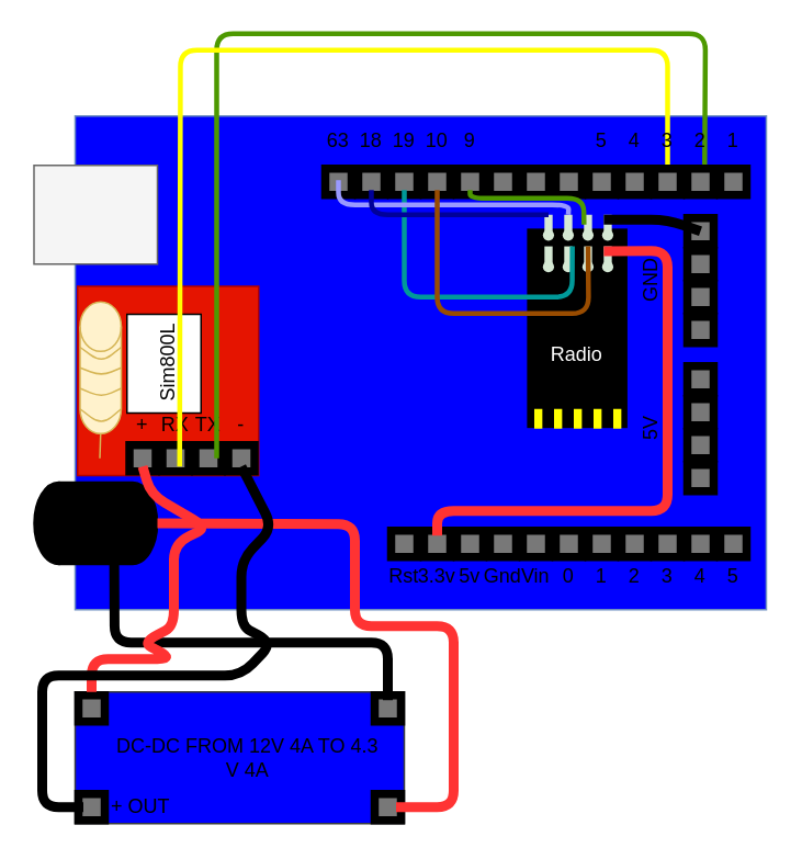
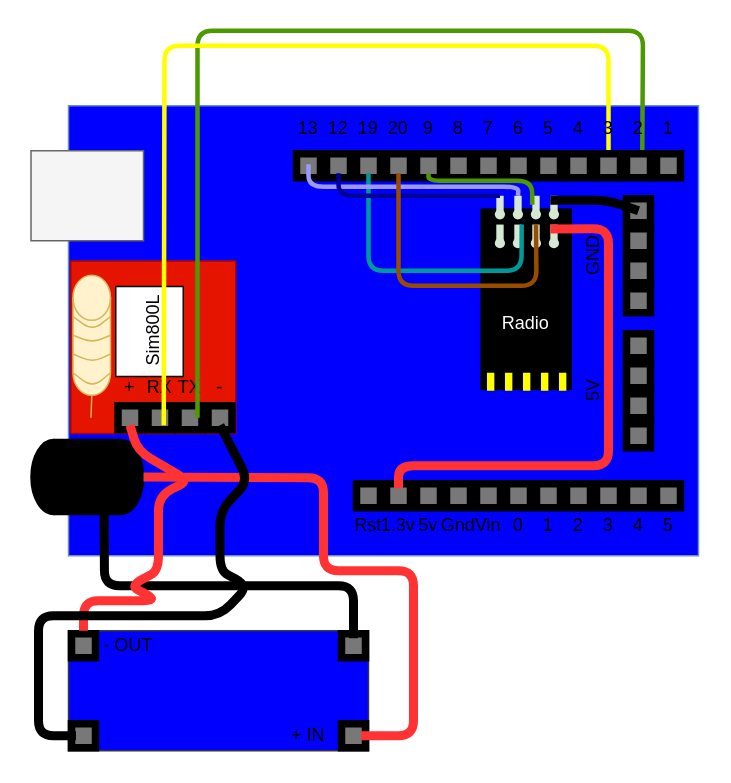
- <mxCell id="154" value="63" style="text;html=1;strokeColor=none;fillColor=none;align=center;verticalAlign=middle;whiteSpace=wrap;rounded=0;" parent="102" vertex="1"><mxGeometry width="20" height="20" as="geometry" /></mxCell>
+ <mxCell id="154" value="13" style="text;html=1;strokeColor=none;fillColor=none;align=center;verticalAlign=middle;whiteSpace=wrap;rounded=0;" parent="102" vertex="1"><mxGeometry width="20" height="20" as="geometry" /></mxCell>
- <mxCell id="153" value="18" style="text;html=1;strokeColor=none;fillColor=none;align=center;verticalAlign=middle;whiteSpace=wrap;rounded=0;" parent="102" vertex="1"><mxGeometry x="20" width="20" height="20" as="geometry" /></mxCell>
+ <mxCell id="153" value="12" style="text;html=1;strokeColor=none;fillColor=none;align=center;verticalAlign=middle;whiteSpace=wrap;rounded=0;" parent="102" vertex="1"><mxGeometry x="20" width="20" height="20" as="geometry" /></mxCell>
- <mxCell id="151" value="10" style="text;html=1;strokeColor=none;fillColor=none;align=center;verticalAlign=middle;whiteSpace=wrap;rounded=0;" parent="102" vertex="1"><mxGeometry x="60" width="20" height="20" as="geometry" /></mxCell>
+ <mxCell id="151" value="20" style="text;html=1;strokeColor=none;fillColor=none;align=center;verticalAlign=middle;whiteSpace=wrap;rounded=0;" parent="102" vertex="1"><mxGeometry x="60" width="20" height="20" as="geometry" /></mxCell>
+ <mxCell id="149" value="8" style="text;html=1;strokeColor=none;fillColor=none;align=center;verticalAlign=middle;whiteSpace=wrap;rounded=0;" parent="102" vertex="1"><mxGeometry x="100" width="20" height="20" as="geometry" /></mxCell>
+ <mxCell id="148" value="7" style="text;html=1;strokeColor=none;fillColor=none;align=center;verticalAlign=middle;whiteSpace=wrap;rounded=0;" parent="102" vertex="1"><mxGeometry x="120" width="20" height="20" as="geometry" /></mxCell>
+ <mxCell id="147" value="6" style="text;html=1;strokeColor=none;fillColor=none;align=center;verticalAlign=middle;whiteSpace=wrap;rounded=0;" parent="102" vertex="1"><mxGeometry x="140" width="20" height="20" as="geometry" /></mxCell>
- <mxCell id="49" value="3.3v" style="text;html=1;strokeColor=none;fillColor=none;align=center;verticalAlign=middle;whiteSpace=wrap;rounded=0;" parent="5" vertex="1"><mxGeometry x="20" y="20" width="20" height="20" as="geometry" /></mxCell>
+ <mxCell id="49" value="1.3v" style="text;html=1;strokeColor=none;fillColor=none;align=center;verticalAlign=middle;whiteSpace=wrap;rounded=0;" parent="5" vertex="1"><mxGeometry x="20" y="20" width="20" height="20" as="geometry" /></mxCell>
+ <mxCell id="67" value="- OUT" style="text;html=1;strokeColor=none;fillColor=none;align=center;verticalAlign=middle;whiteSpace=wrap;rounded=0;" parent="1" vertex="1"><mxGeometry x="65" y="420" width="40" height="20" as="geometry" /></mxCell>
- <mxCell id="52" value="DC-DC FROM 12V 4A TO 4.3 V 4A" style="text;html=1;strokeColor=none;fillColor=none;align=center;verticalAlign=middle;whiteSpace=wrap;rounded=0;" parent="1" vertex="1"><mxGeometry x="65" y="450" width="170" height="20" as="geometry" /></mxCell>
- <mxCell id="68" value="+ OUT" style="text;html=1;strokeColor=none;fillColor=none;align=center;verticalAlign=middle;whiteSpace=wrap;rounded=0;" parent="1" vertex="1"><mxGeometry x="65" y="480" width="40" height="20" as="geometry" /></mxCell>
+ <mxCell id="66" value="+ IN" style="text;html=1;strokeColor=none;fillColor=none;align=center;verticalAlign=middle;whiteSpace=wrap;rounded=0;" parent="1" vertex="1"><mxGeometry x="185" y="480" width="40" height="20" as="geometry" /></mxCell>
